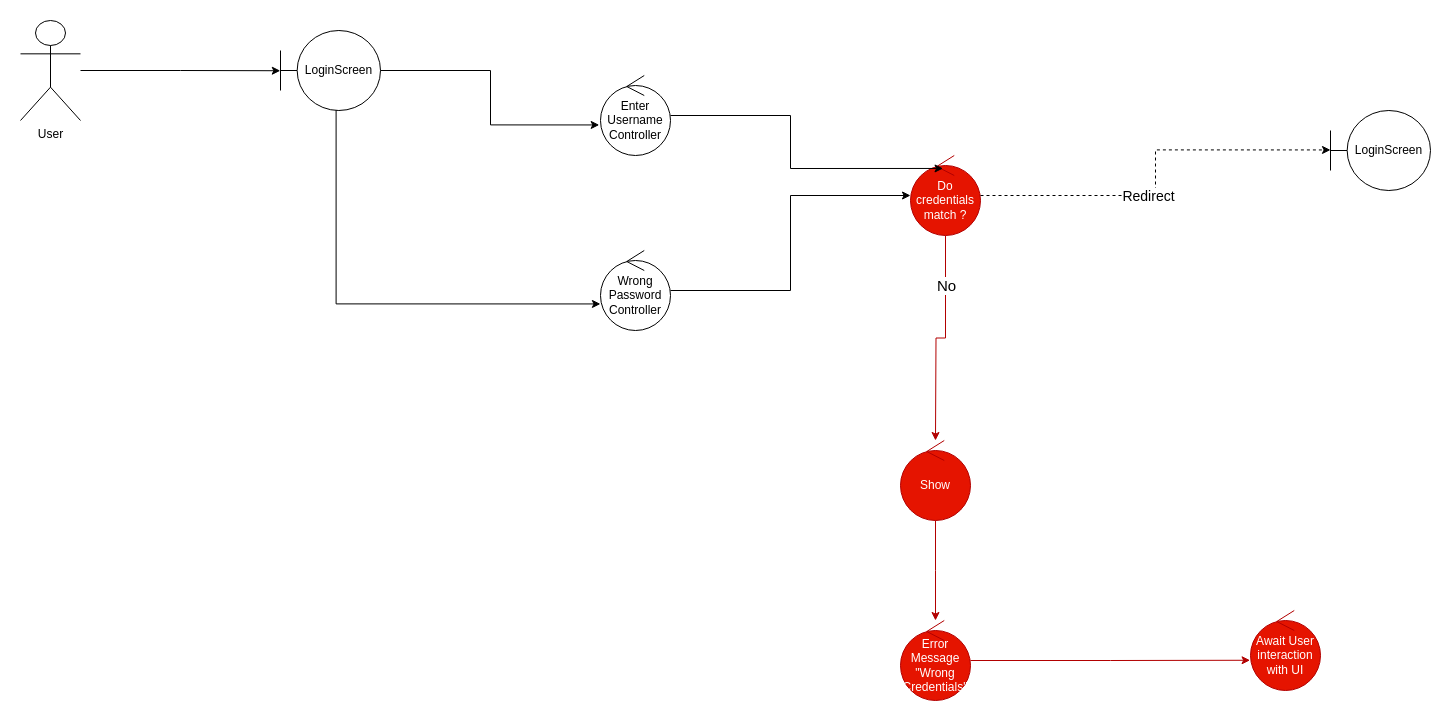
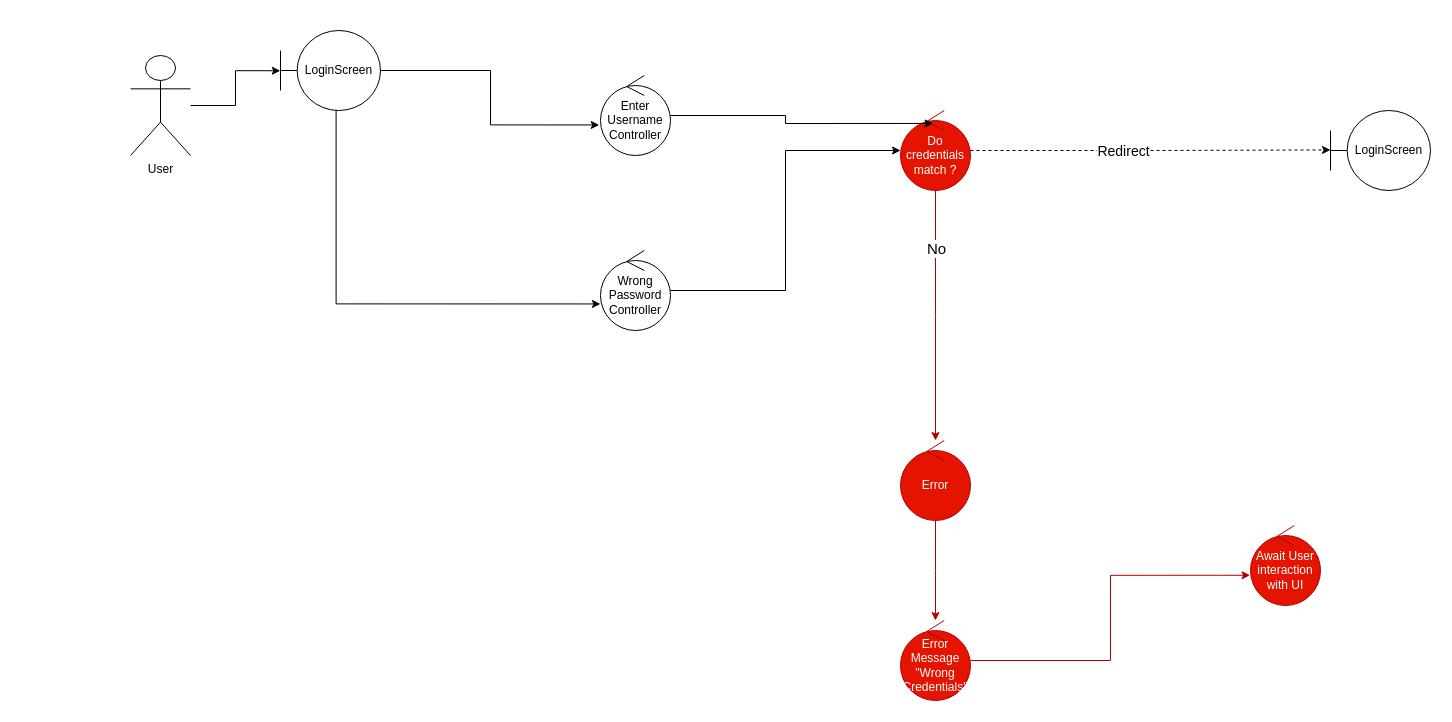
- <mxCell id="2" value="User" style="shape=umlActor;verticalLabelPosition=bottom;verticalAlign=top;html=1;outlineConnect=0;" vertex="1" parent="1"><mxGeometry x="20" y="20" width="60" height="100" as="geometry" /></mxCell>
+ <mxCell id="2" value="User" style="shape=umlActor;verticalLabelPosition=bottom;verticalAlign=top;html=1;outlineConnect=0;" vertex="1" parent="1"><mxGeometry x="130" y="55" width="60" height="100" as="geometry" /></mxCell>
- <mxCell id="11" value="Do credentials match ?" style="ellipse;shape=umlControl;whiteSpace=wrap;html=1;fillColor=#e51400;fontColor=#ffffff;strokeColor=#B20000;" vertex="1" parent="1"><mxGeometry x="910" y="155" width="70" height="80" as="geometry" /></mxCell>
+ <mxCell id="11" value="Do credentials match ?" style="ellipse;shape=umlControl;whiteSpace=wrap;html=1;fillColor=#e51400;fontColor=#ffffff;strokeColor=#B20000;" vertex="1" parent="1"><mxGeometry x="900" y="110" width="70" height="80" as="geometry" /></mxCell>
- <mxCell id="17" value="Show" style="ellipse;shape=umlControl;whiteSpace=wrap;html=1;fillColor=#e51400;fontColor=#ffffff;strokeColor=#B20000;" vertex="1" parent="1"><mxGeometry x="900" y="440" width="70" height="80" as="geometry" /></mxCell>
+ <mxCell id="17" value="Error" style="ellipse;shape=umlControl;whiteSpace=wrap;html=1;fillColor=#e51400;fontColor=#ffffff;strokeColor=#B20000;" vertex="1" parent="1"><mxGeometry x="900" y="440" width="70" height="80" as="geometry" /></mxCell>
- <mxCell id="20" value="Await User interaction with UI" style="ellipse;shape=umlControl;whiteSpace=wrap;html=1;fillColor=#e51400;fontColor=#ffffff;strokeColor=#B20000;" vertex="1" parent="1"><mxGeometry x="1250" y="610" width="70" height="80" as="geometry" /></mxCell>
+ <mxCell id="20" value="Await User interaction with UI" style="ellipse;shape=umlControl;whiteSpace=wrap;html=1;fillColor=#e51400;fontColor=#ffffff;strokeColor=#B20000;" vertex="1" parent="1"><mxGeometry x="1250" y="525" width="70" height="80" as="geometry" /></mxCell>
